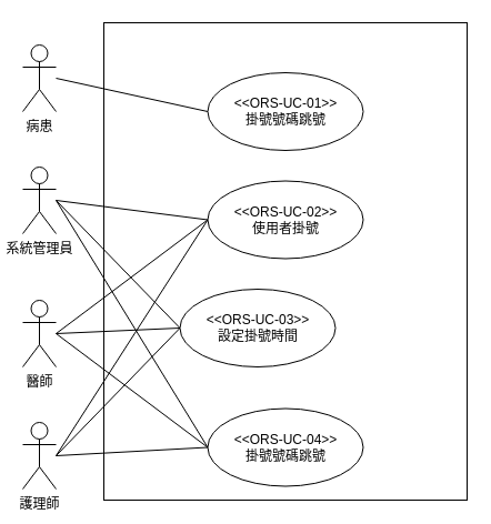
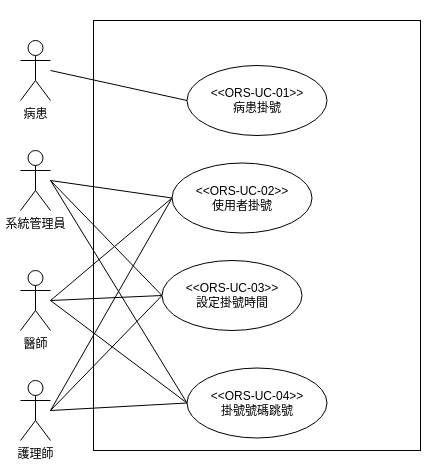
- <mxCell id="8" value="&lt;div&gt;&amp;lt;&amp;lt;ORS-UC-01&amp;gt;&amp;gt;&lt;/div&gt;&lt;div&gt;掛號號碼跳號&lt;/div&gt;" style="ellipse;whiteSpace=wrap;html=1;" parent="1" vertex="1"><mxGeometry x="186.5" y="65" width="140" height="70" as="geometry" /></mxCell>
+ <mxCell id="8" value="&lt;div&gt;&amp;lt;&amp;lt;ORS-UC-01&amp;gt;&amp;gt;&lt;/div&gt;&lt;div&gt;病患掛號&lt;/div&gt;" style="ellipse;whiteSpace=wrap;html=1;" parent="1" vertex="1"><mxGeometry x="186.5" y="65" width="140" height="70" as="geometry" /></mxCell>
- <mxCell id="11" value="&lt;div&gt;&amp;lt;&amp;lt;ORS-UC-02&amp;gt;&amp;gt;&lt;span&gt;&lt;br&gt;使用者掛號&lt;/span&gt;&lt;/div&gt;" style="ellipse;whiteSpace=wrap;html=1;" parent="1" vertex="1"><mxGeometry x="186.5" y="162.5" width="140" height="70" as="geometry" /></mxCell>
+ <mxCell id="11" value="&lt;div&gt;&amp;lt;&amp;lt;ORS-UC-02&amp;gt;&amp;gt;&lt;span&gt;&lt;br&gt;使用者掛號&lt;/span&gt;&lt;/div&gt;" style="ellipse;whiteSpace=wrap;html=1;" parent="1" vertex="1"><mxGeometry x="171.5" y="162.5" width="140" height="70" as="geometry" /></mxCell>
